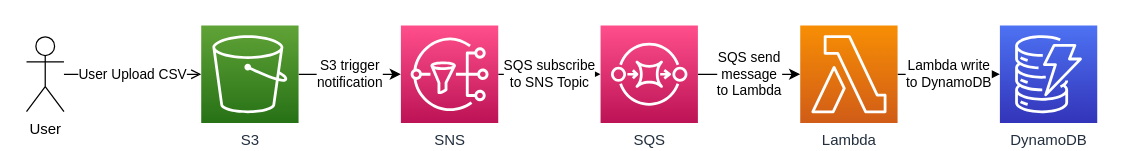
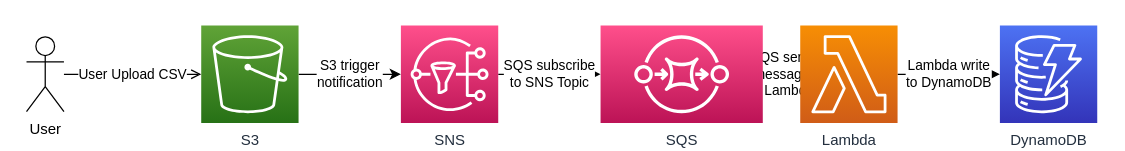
- <mxCell id="7" value="SQS" style="sketch=0;points=[[0,0,0],[0.25,0,0],[0.5,0,0],[0.75,0,0],[1,0,0],[0,1,0],[0.25,1,0],[0.5,1,0],[0.75,1,0],[1,1,0],[0,0.25,0],[0,0.5,0],[0,0.75,0],[1,0.25,0],[1,0.5,0],[1,0.75,0]];outlineConnect=0;fontColor=#232F3E;gradientColor=#FF4F8B;gradientDirection=north;fillColor=#BC1356;strokeColor=#ffffff;dashed=0;verticalLabelPosition=bottom;verticalAlign=top;align=center;html=1;fontSize=12;fontStyle=0;aspect=fixed;shape=mxgraph.aws4.resourceIcon;resIcon=mxgraph.aws4.sqs;" vertex="1" parent="1"><mxGeometry x="480" y="20" width="78" height="78" as="geometry" /></mxCell>
+ <mxCell id="7" value="SQS" style="sketch=0;points=[[0,0,0],[0.25,0,0],[0.5,0,0],[0.75,0,0],[1,0,0],[0,1,0],[0.25,1,0],[0.5,1,0],[0.75,1,0],[1,1,0],[0,0.25,0],[0,0.5,0],[0,0.75,0],[1,0.25,0],[1,0.5,0],[1,0.75,0]];outlineConnect=0;fontColor=#232F3E;gradientColor=#FF4F8B;gradientDirection=north;fillColor=#BC1356;strokeColor=#ffffff;dashed=0;verticalLabelPosition=bottom;verticalAlign=top;align=center;html=1;fontSize=12;fontStyle=0;aspect=fixed;shape=mxgraph.aws4.resourceIcon;resIcon=mxgraph.aws4.sqs;" vertex="1" parent="1"><mxGeometry x="480" y="20" width="130" height="78" as="geometry" /></mxCell>
